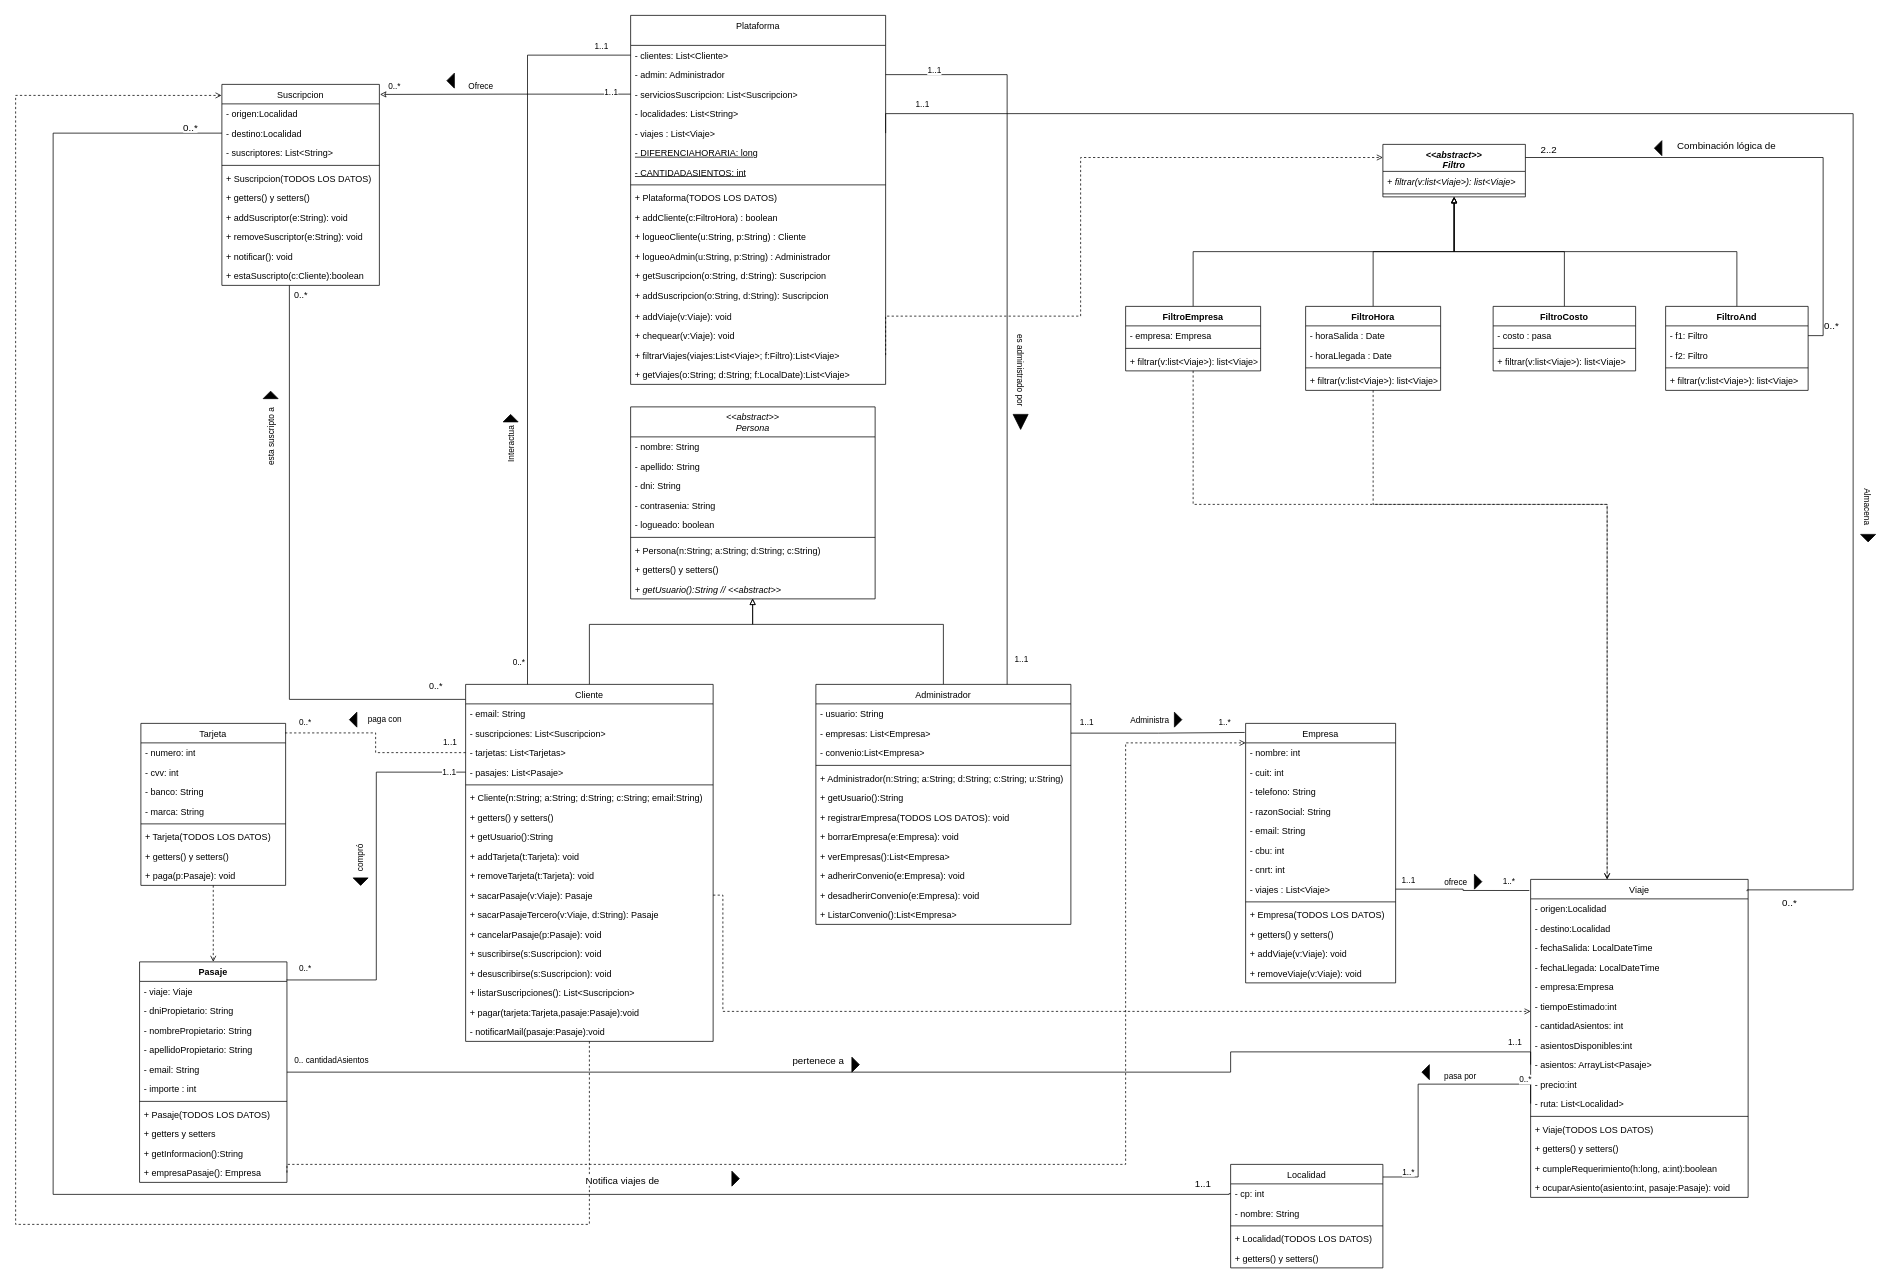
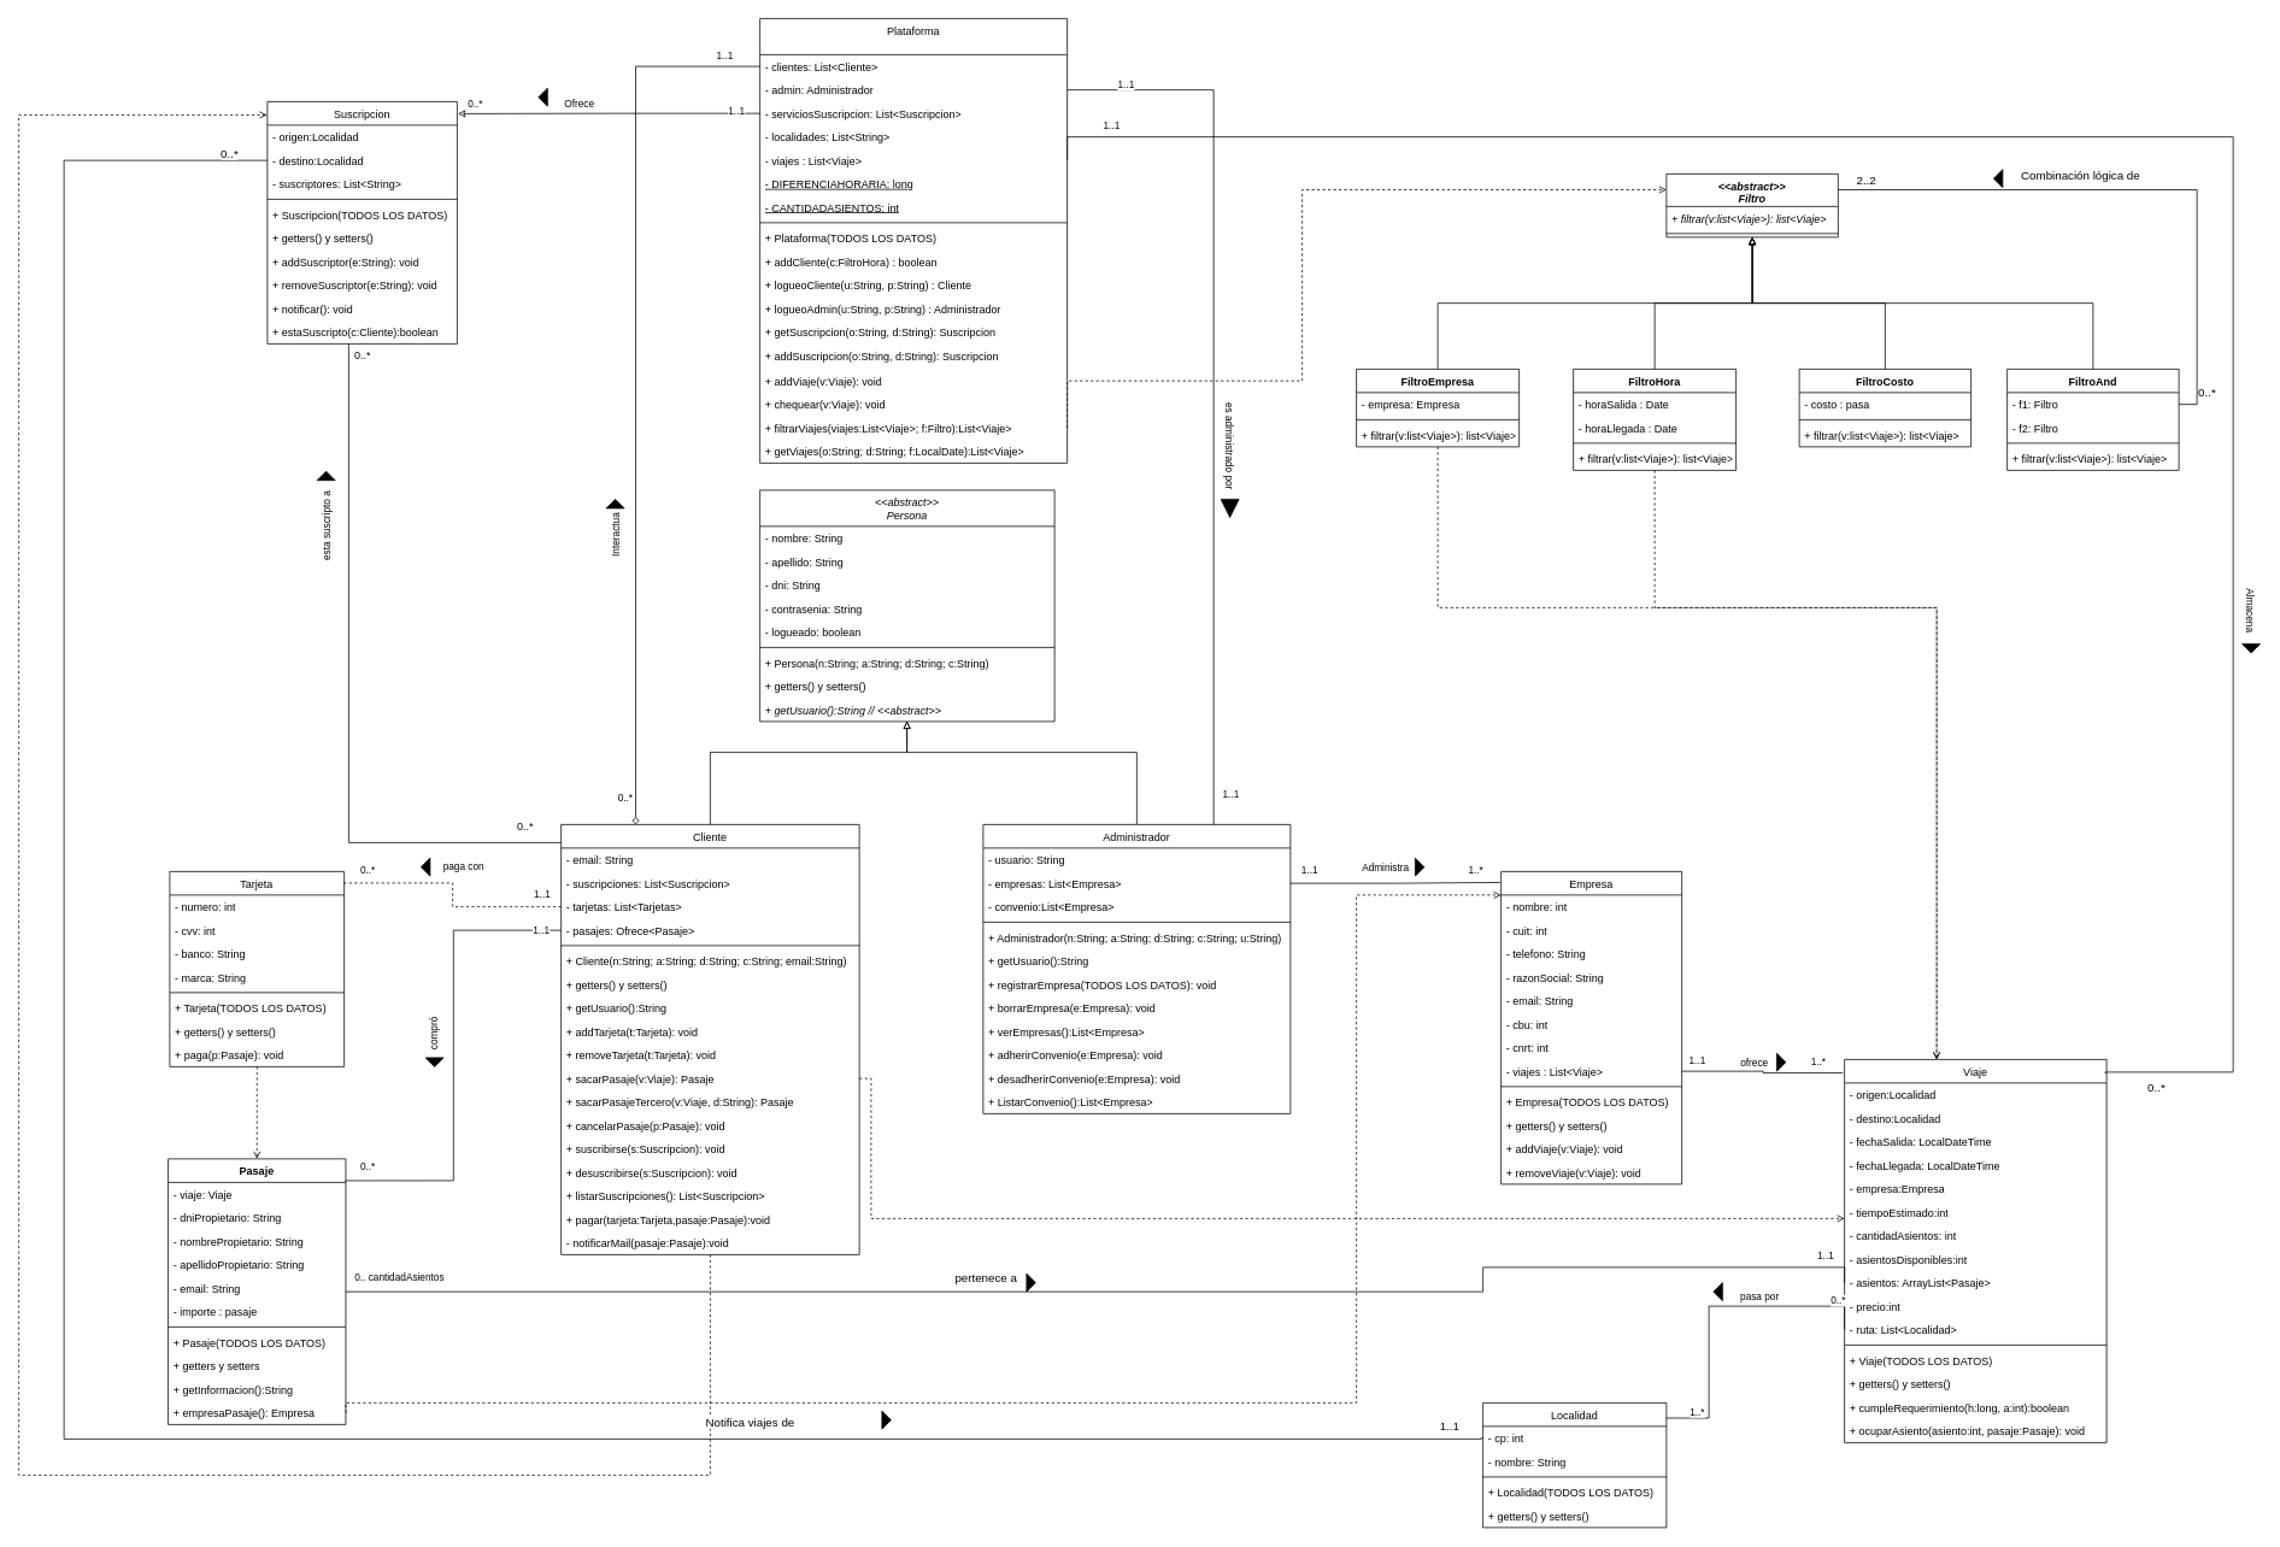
- <mxCell id="174" style="edgeStyle=orthogonalEdgeStyle;rounded=0;orthogonalLoop=1;jettySize=auto;html=1;exitX=0;exitY=0.5;exitDx=0;exitDy=0;entryX=0.25;entryY=0;entryDx=0;entryDy=0;endArrow=none;endFill=0;" parent="1" source="107" target="15" edge="1"><mxGeometry relative="1" as="geometry" /></mxCell>
+ <mxCell id="174" style="edgeStyle=orthogonalEdgeStyle;rounded=0;orthogonalLoop=1;jettySize=auto;html=1;exitX=0;exitY=0.5;exitDx=0;exitDy=0;entryX=0.25;entryY=0;entryDx=0;entryDy=0;endArrow=diamond;endFill=0;" parent="1" source="107" target="15" edge="1"><mxGeometry relative="1" as="geometry" /></mxCell>
- <mxCell id="19" value="- pasajes: List&amp;lt;Pasaje&amp;gt;" style="text;strokeColor=none;fillColor=none;align=left;verticalAlign=top;spacingLeft=4;spacingRight=4;overflow=hidden;rotatable=0;points=[[0,0.5],[1,0.5]];portConstraint=eastwest;whiteSpace=wrap;html=1;" parent="15" vertex="1"><mxGeometry y="104" width="330" height="26" as="geometry" /></mxCell>
+ <mxCell id="19" value="- pasajes: Ofrece&amp;lt;Pasaje&amp;gt;" style="text;strokeColor=none;fillColor=none;align=left;verticalAlign=top;spacingLeft=4;spacingRight=4;overflow=hidden;rotatable=0;points=[[0,0.5],[1,0.5]];portConstraint=eastwest;whiteSpace=wrap;html=1;" parent="15" vertex="1"><mxGeometry y="104" width="330" height="26" as="geometry" /></mxCell>
- <mxCell id="136" value="- importe : int" style="text;strokeColor=none;fillColor=none;align=left;verticalAlign=top;spacingLeft=4;spacingRight=4;overflow=hidden;rotatable=0;points=[[0,0.5],[1,0.5]];portConstraint=eastwest;" parent="130" vertex="1"><mxGeometry y="156" width="196.5" height="26" as="geometry" /></mxCell>
+ <mxCell id="136" value="- importe : pasaje" style="text;strokeColor=none;fillColor=none;align=left;verticalAlign=top;spacingLeft=4;spacingRight=4;overflow=hidden;rotatable=0;points=[[0,0.5],[1,0.5]];portConstraint=eastwest;" parent="130" vertex="1"><mxGeometry y="156" width="196.5" height="26" as="geometry" /></mxCell>
